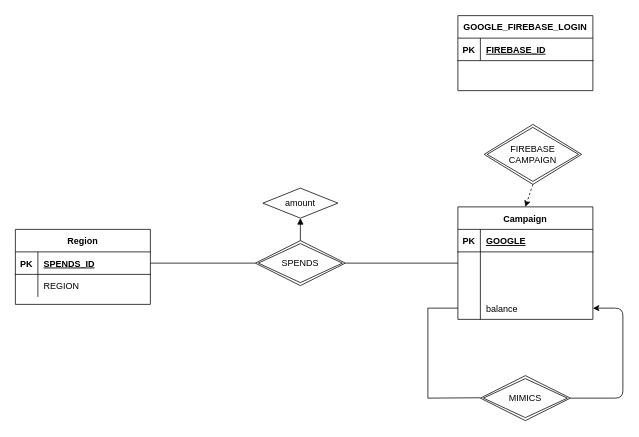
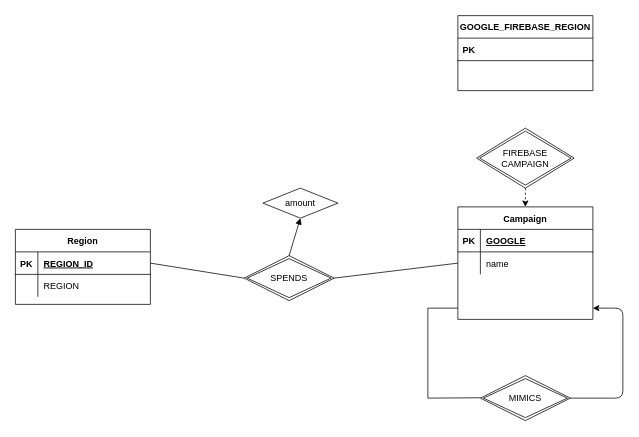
- <mxCell id="30" value="GOOGLE_FIREBASE_LOGIN" style="shape=table;startSize=30;container=1;collapsible=1;childLayout=tableLayout;fixedRows=1;rowLines=0;fontStyle=1;align=center;resizeLast=1;" vertex="1" parent="1"><mxGeometry x="610" y="20" width="180" height="100" as="geometry" /></mxCell>
+ <mxCell id="30" value="GOOGLE_FIREBASE_REGION" style="shape=table;startSize=30;container=1;collapsible=1;childLayout=tableLayout;fixedRows=1;rowLines=0;fontStyle=1;align=center;resizeLast=1;" vertex="1" parent="1"><mxGeometry x="610" y="20" width="180" height="100" as="geometry" /></mxCell>
- <mxCell id="33" value="FIREBASE_ID" style="shape=partialRectangle;connectable=0;fillColor=none;top=0;left=0;bottom=0;right=0;align=left;spacingLeft=6;fontStyle=5;overflow=hidden;" vertex="1" parent="31"><mxGeometry x="30" width="150" height="30" as="geometry" /></mxCell>
- <mxCell id="29" value="&lt;font style=&quot;vertical-align: inherit&quot;&gt;&lt;font style=&quot;vertical-align: inherit&quot;&gt;FIREBASE&lt;br&gt;CAMPAIGN&lt;br&gt;&lt;/font&gt;&lt;/font&gt;" style="shape=rhombus;double=1;perimeter=rhombusPerimeter;whiteSpace=wrap;html=1;align=center;" vertex="1" parent="1"><mxGeometry x="645" y="165" width="130" height="80" as="geometry" /></mxCell>
+ <mxCell id="29" value="&lt;font style=&quot;vertical-align: inherit&quot;&gt;&lt;font style=&quot;vertical-align: inherit&quot;&gt;FIREBASE&lt;br&gt;CAMPAIGN&lt;br&gt;&lt;/font&gt;&lt;/font&gt;" style="shape=rhombus;double=1;perimeter=rhombusPerimeter;whiteSpace=wrap;html=1;align=center;" vertex="1" parent="1"><mxGeometry x="635" y="170" width="130" height="80" as="geometry" /></mxCell>
- <mxCell id="5" value="SPENDS_ID" style="shape=partialRectangle;connectable=0;fillColor=none;top=0;left=0;bottom=0;right=0;align=left;spacingLeft=6;fontStyle=5;overflow=hidden;" vertex="1" parent="3"><mxGeometry x="30" width="150" height="30" as="geometry" /></mxCell>
+ <mxCell id="5" value="REGION_ID" style="shape=partialRectangle;connectable=0;fillColor=none;top=0;left=0;bottom=0;right=0;align=left;spacingLeft=6;fontStyle=5;overflow=hidden;" vertex="1" parent="3"><mxGeometry x="30" width="150" height="30" as="geometry" /></mxCell>
- <mxCell id="9" value="&lt;font style=&quot;vertical-align: inherit&quot;&gt;&lt;font style=&quot;vertical-align: inherit&quot;&gt;SPENDS&lt;/font&gt;&lt;/font&gt;" style="shape=rhombus;double=1;perimeter=rhombusPerimeter;whiteSpace=wrap;html=1;align=center;" vertex="1" parent="1"><mxGeometry x="340" y="320" width="120" height="60" as="geometry" /></mxCell>
+ <mxCell id="9" value="&lt;font style=&quot;vertical-align: inherit&quot;&gt;&lt;font style=&quot;vertical-align: inherit&quot;&gt;SPENDS&lt;/font&gt;&lt;/font&gt;" style="shape=rhombus;double=1;perimeter=rhombusPerimeter;whiteSpace=wrap;html=1;align=center;" vertex="1" parent="1"><mxGeometry x="325" y="340" width="120" height="60" as="geometry" /></mxCell>
+ <mxCell id="18" value="name" style="shape=partialRectangle;connectable=0;fillColor=none;top=0;left=0;bottom=0;right=0;align=left;spacingLeft=6;overflow=hidden;" vertex="1" parent="16"><mxGeometry x="30" width="150" height="30" as="geometry" /></mxCell>
- <mxCell id="23" value="balance" style="shape=partialRectangle;connectable=0;fillColor=none;top=0;left=0;bottom=0;right=0;align=left;spacingLeft=6;overflow=hidden;" vertex="1" parent="21"><mxGeometry x="30" width="150" height="30" as="geometry" /></mxCell>
